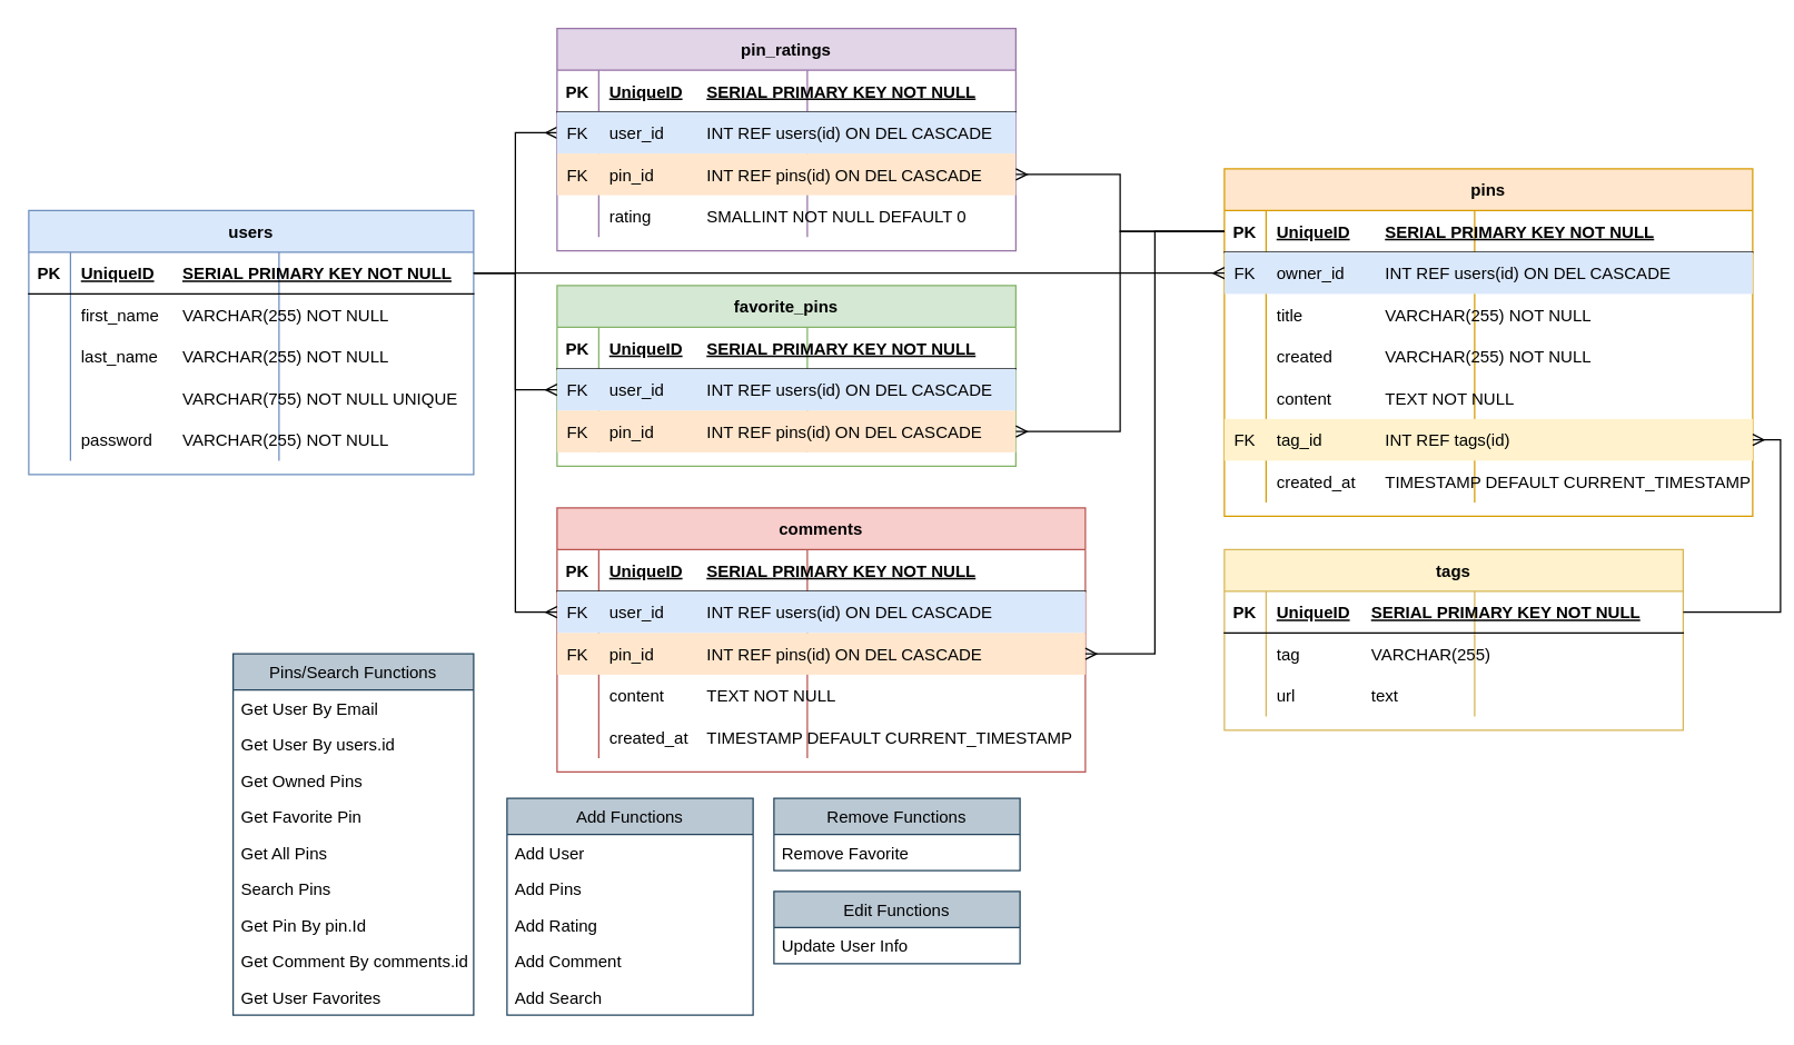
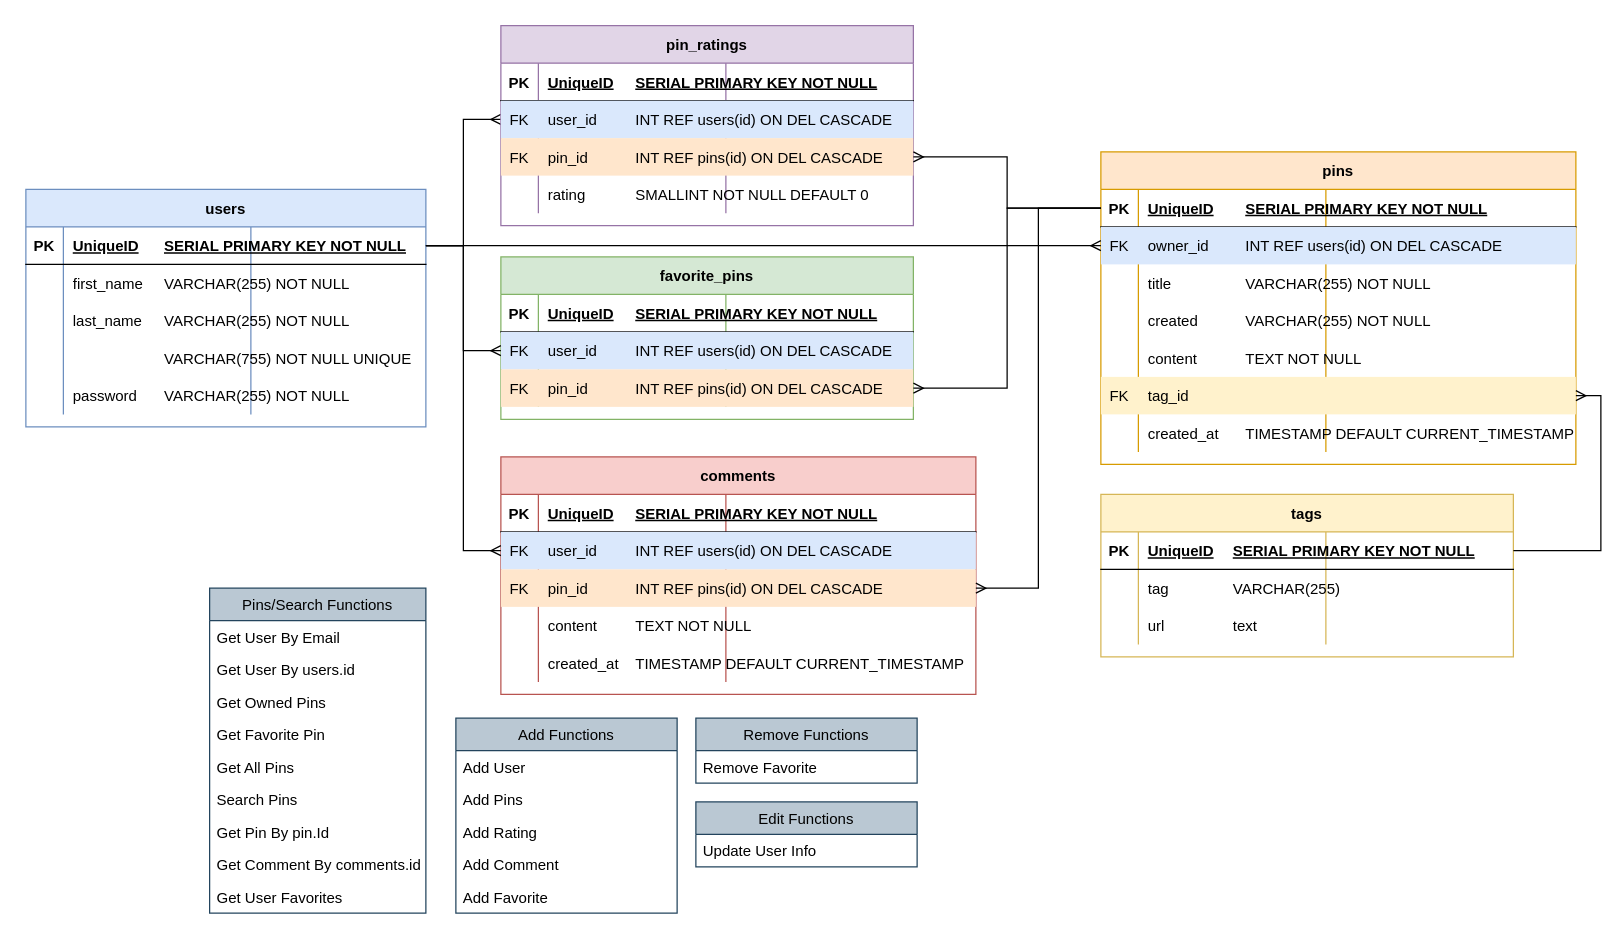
- <mxCell id="98" value="INT REF tags(id)" style="shape=partialRectangle;connectable=0;fillColor=none;top=0;left=0;bottom=0;right=0;align=left;spacingLeft=6;overflow=hidden;labelBackgroundColor=none;shadow=0;sketch=0;" parent="95" vertex="1"><mxGeometry x="108" width="272" height="30" as="geometry"><mxRectangle width="150" height="30" as="alternateBounds" /></mxGeometry></mxCell>
- <mxCell id="138" value="Add Search" style="text;strokeColor=none;fillColor=none;align=left;verticalAlign=top;spacingLeft=4;spacingRight=4;overflow=hidden;rotatable=0;points=[[0,0.5],[1,0.5]];portConstraint=eastwest;" parent="133" vertex="1"><mxGeometry y="130" width="177" height="26" as="geometry" /></mxCell>
+ <mxCell id="138" value="Add Favorite" style="text;strokeColor=none;fillColor=none;align=left;verticalAlign=top;spacingLeft=4;spacingRight=4;overflow=hidden;rotatable=0;points=[[0,0.5],[1,0.5]];portConstraint=eastwest;" parent="133" vertex="1"><mxGeometry y="130" width="177" height="26" as="geometry" /></mxCell>
